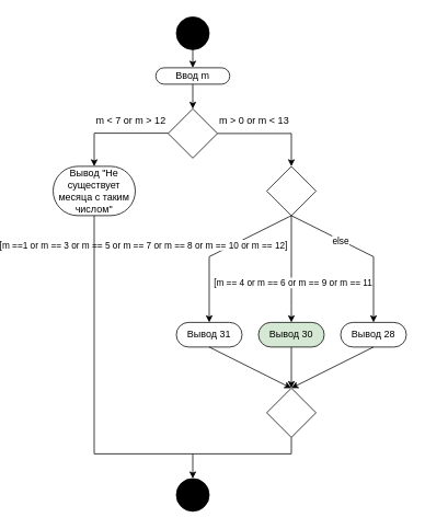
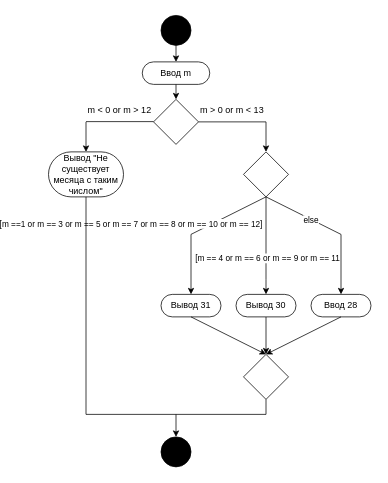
- <mxCell id="3" value="Ввод m" style="rounded=1;whiteSpace=wrap;html=1;arcSize=50;" parent="1" vertex="1"><mxGeometry x="145" y="82" width="90" height="20" as="geometry" /></mxCell>
+ <mxCell id="3" value="Ввод m" style="rounded=1;whiteSpace=wrap;html=1;arcSize=50;" parent="1" vertex="1"><mxGeometry x="145" y="82" width="90" height="30" as="geometry" /></mxCell>
- <mxCell id="12" value="m &amp;lt; 7 or m &amp;gt; 12" style="text;html=1;strokeColor=none;fillColor=none;align=center;verticalAlign=middle;whiteSpace=wrap;rounded=0;" vertex="1" parent="1"><mxGeometry x="70" y="132" width="90" height="30" as="geometry" /></mxCell>
+ <mxCell id="12" value="m &amp;lt; 0 or m &amp;gt; 12" style="text;html=1;strokeColor=none;fillColor=none;align=center;verticalAlign=middle;whiteSpace=wrap;rounded=0;" vertex="1" parent="1"><mxGeometry x="70" y="132" width="90" height="30" as="geometry" /></mxCell>
- <mxCell id="26" value="Вывод 30" style="rounded=1;whiteSpace=wrap;html=1;arcSize=50;fillColor=#d5e8d4;" vertex="1" parent="1"><mxGeometry x="270" y="392" width="80" height="30" as="geometry" /></mxCell>
+ <mxCell id="26" value="Вывод 30" style="rounded=1;whiteSpace=wrap;html=1;arcSize=50;" vertex="1" parent="1"><mxGeometry x="270" y="392" width="80" height="30" as="geometry" /></mxCell>
- <mxCell id="27" value="Вывод 28" style="rounded=1;whiteSpace=wrap;html=1;arcSize=50;" vertex="1" parent="1"><mxGeometry x="370" y="392" width="80" height="30" as="geometry" /></mxCell>
+ <mxCell id="27" value="Ввод 28" style="rounded=1;whiteSpace=wrap;html=1;arcSize=50;" vertex="1" parent="1"><mxGeometry x="370" y="392" width="80" height="30" as="geometry" /></mxCell>
